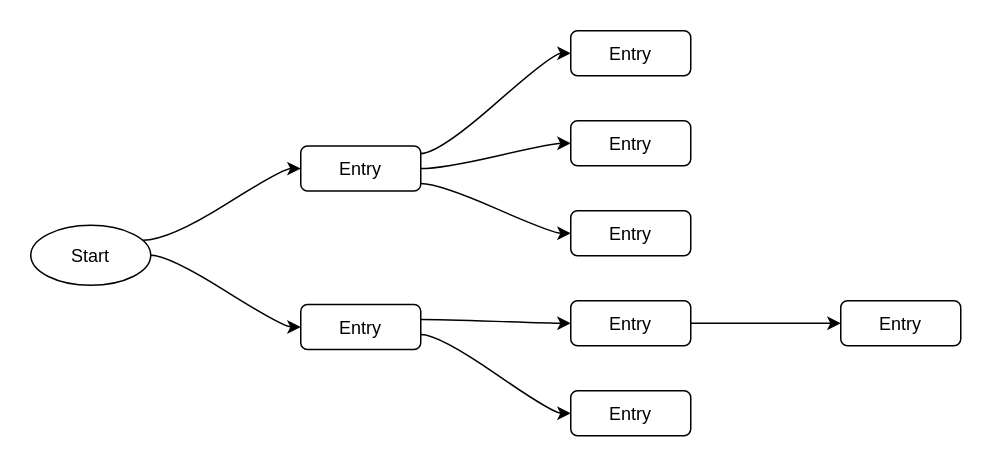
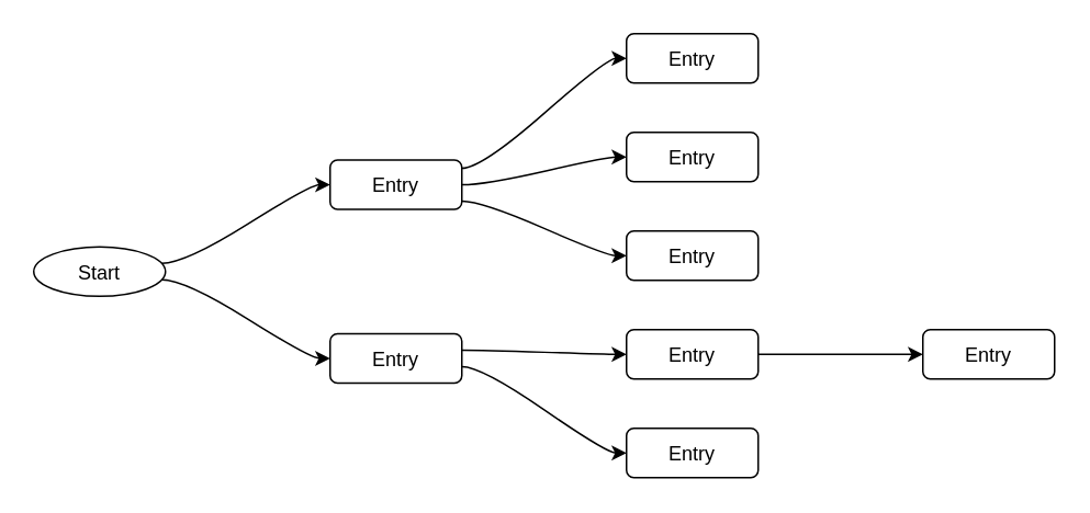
- <mxCell id="2" value="Start" style="ellipse" vertex="1" parent="1"><mxGeometry x="20" y="149.688" width="80" height="40" as="geometry" /></mxCell>
+ <mxCell id="2" value="Start" style="ellipse" vertex="1" parent="1"><mxGeometry x="20" y="149.688" width="80" height="30" as="geometry" /></mxCell>
